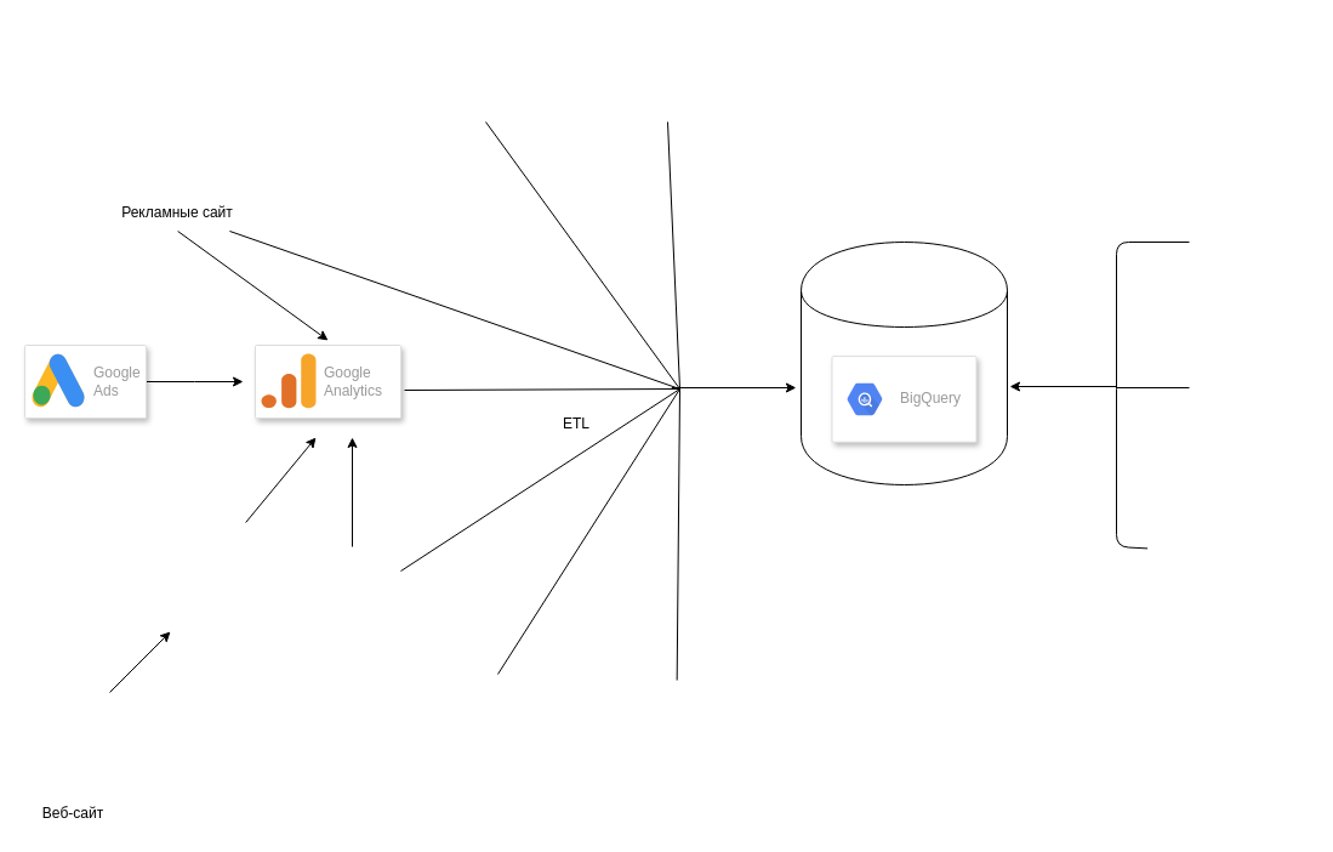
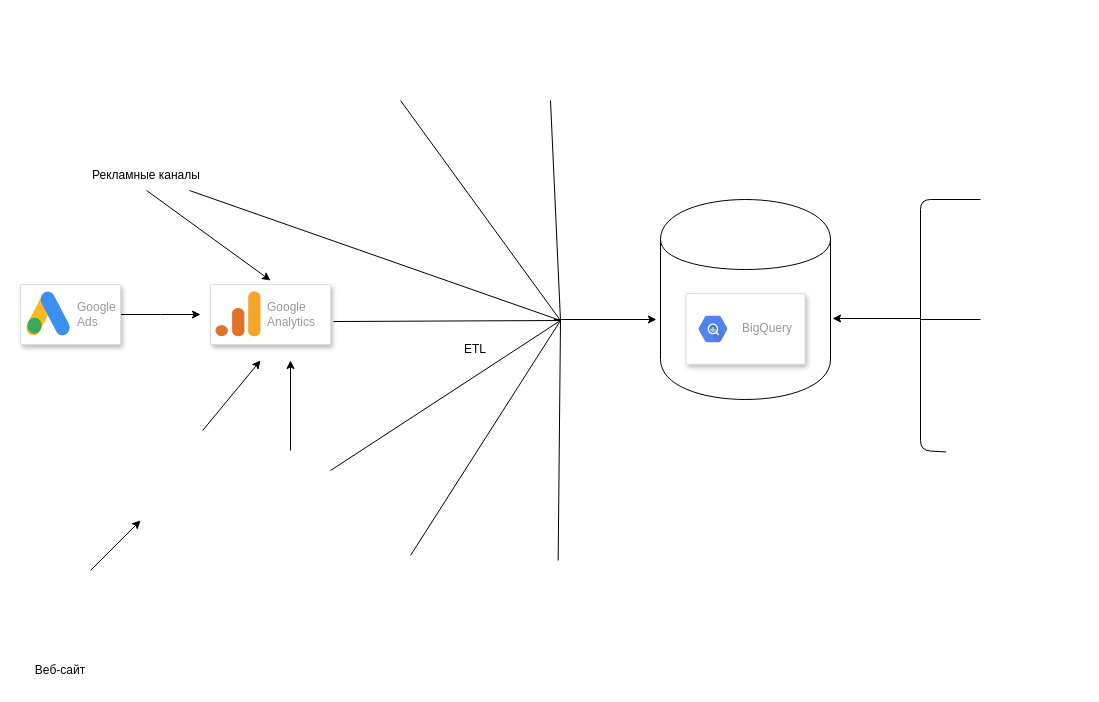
- <mxCell id="18" value="Рекламные сайт" style="text;html=1;strokeColor=none;fillColor=none;align=center;verticalAlign=middle;whiteSpace=wrap;rounded=0;" parent="13" vertex="1"><mxGeometry x="51.11" y="120" width="110" height="30" as="geometry" /></mxCell>
+ <mxCell id="18" value="Рекламные каналы" style="text;html=1;strokeColor=none;fillColor=none;align=center;verticalAlign=middle;whiteSpace=wrap;rounded=0;" parent="13" vertex="1"><mxGeometry x="51.11" y="120" width="110" height="30" as="geometry" /></mxCell>
